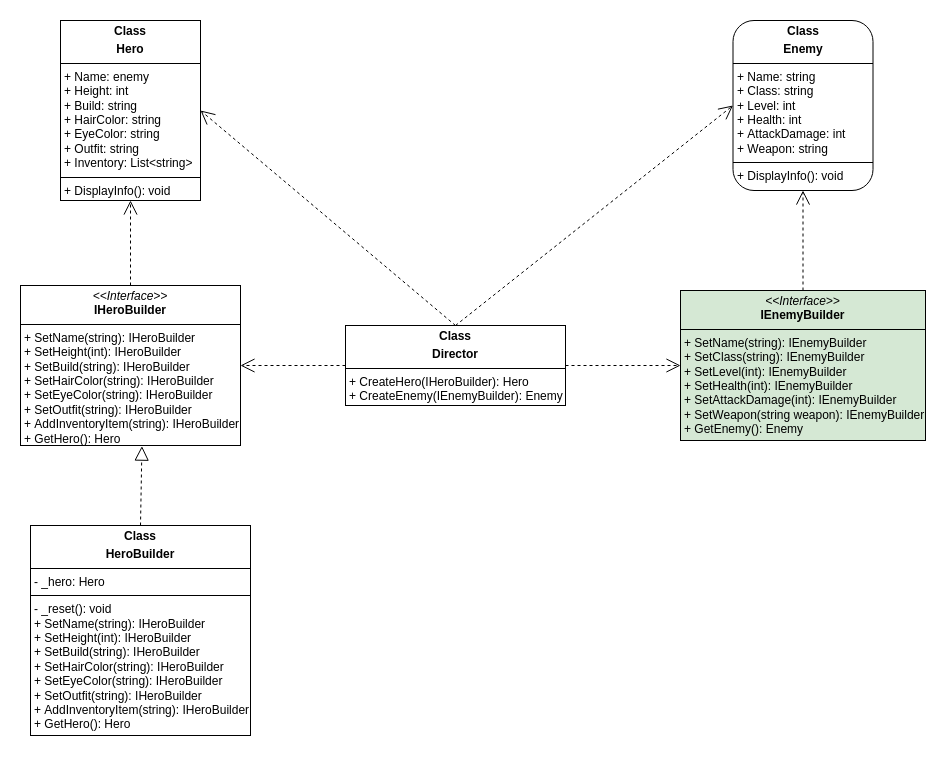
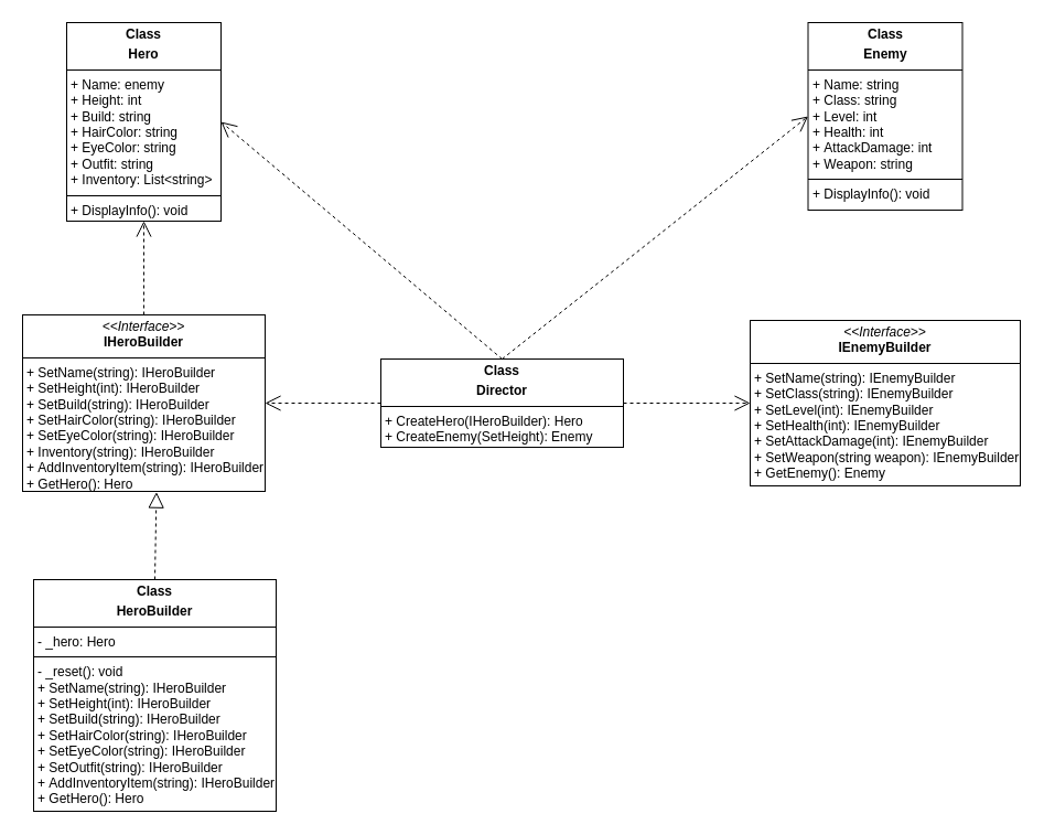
- <mxCell id="6" value="&lt;p style=&quot;margin:0px;margin-top:4px;text-align:center;&quot;&gt;&lt;b&gt;Class&lt;/b&gt;&lt;/p&gt;&lt;p style=&quot;margin:0px;margin-top:4px;text-align:center;&quot;&gt;&lt;b&gt;Enemy&lt;/b&gt;&lt;br&gt;&lt;/p&gt;&lt;hr size=&quot;1&quot; style=&quot;border-style:solid;&quot;&gt;&lt;p style=&quot;margin:0px;margin-left:4px;&quot;&gt;+&amp;nbsp;Name:&amp;nbsp;string&lt;/p&gt;&lt;p style=&quot;margin:0px;margin-left:4px;&quot;&gt;+&amp;nbsp;Class:&amp;nbsp;string&lt;/p&gt;&lt;p style=&quot;margin:0px;margin-left:4px;&quot;&gt;+&amp;nbsp;Level:&amp;nbsp;int&lt;/p&gt;&lt;p style=&quot;margin:0px;margin-left:4px;&quot;&gt;+&amp;nbsp;Health:&amp;nbsp;int&lt;/p&gt;&lt;p style=&quot;margin:0px;margin-left:4px;&quot;&gt;+&amp;nbsp;AttackDamage:&amp;nbsp;int&lt;/p&gt;&lt;p style=&quot;margin:0px;margin-left:4px;&quot;&gt;+&amp;nbsp;Weapon:&amp;nbsp;string&lt;/p&gt;&lt;hr size=&quot;1&quot; style=&quot;border-style:solid;&quot;&gt;&lt;p style=&quot;margin:0px;margin-left:4px;&quot;&gt;+&amp;nbsp;DisplayInfo(): void&lt;/p&gt;" style="verticalAlign=top;align=left;overflow=fill;html=1;whiteSpace=wrap;rounded=1;" vertex="1" parent="1"><mxGeometry x="732.5" y="20" width="140" height="170" as="geometry" /></mxCell>
+ <mxCell id="6" value="&lt;p style=&quot;margin:0px;margin-top:4px;text-align:center;&quot;&gt;&lt;b&gt;Class&lt;/b&gt;&lt;/p&gt;&lt;p style=&quot;margin:0px;margin-top:4px;text-align:center;&quot;&gt;&lt;b&gt;Enemy&lt;/b&gt;&lt;br&gt;&lt;/p&gt;&lt;hr size=&quot;1&quot; style=&quot;border-style:solid;&quot;&gt;&lt;p style=&quot;margin:0px;margin-left:4px;&quot;&gt;+&amp;nbsp;Name:&amp;nbsp;string&lt;/p&gt;&lt;p style=&quot;margin:0px;margin-left:4px;&quot;&gt;+&amp;nbsp;Class:&amp;nbsp;string&lt;/p&gt;&lt;p style=&quot;margin:0px;margin-left:4px;&quot;&gt;+&amp;nbsp;Level:&amp;nbsp;int&lt;/p&gt;&lt;p style=&quot;margin:0px;margin-left:4px;&quot;&gt;+&amp;nbsp;Health:&amp;nbsp;int&lt;/p&gt;&lt;p style=&quot;margin:0px;margin-left:4px;&quot;&gt;+&amp;nbsp;AttackDamage:&amp;nbsp;int&lt;/p&gt;&lt;p style=&quot;margin:0px;margin-left:4px;&quot;&gt;+&amp;nbsp;Weapon:&amp;nbsp;string&lt;/p&gt;&lt;hr size=&quot;1&quot; style=&quot;border-style:solid;&quot;&gt;&lt;p style=&quot;margin:0px;margin-left:4px;&quot;&gt;+&amp;nbsp;DisplayInfo(): void&lt;/p&gt;" style="verticalAlign=top;align=left;overflow=fill;html=1;whiteSpace=wrap;" vertex="1" parent="1"><mxGeometry x="732.5" y="20" width="140" height="170" as="geometry" /></mxCell>
- <mxCell id="10" value="" style="endArrow=open;endSize=12;dashed=1;html=1;rounded=0;entryX=0.5;entryY=1;entryDx=0;entryDy=0;exitX=0.5;exitY=0;exitDx=0;exitDy=0;" edge="1" parent="1" source="2" target="6"><mxGeometry width="160" relative="1" as="geometry"><mxPoint x="440" y="185" as="sourcePoint" /><mxPoint x="600" y="185" as="targetPoint" /></mxGeometry></mxCell>
- <mxCell id="7" value="&lt;p style=&quot;margin:0px;margin-top:4px;text-align:center;&quot;&gt;&lt;b&gt;Class&lt;/b&gt;&lt;/p&gt;&lt;p style=&quot;margin:0px;margin-top:4px;text-align:center;&quot;&gt;&lt;b&gt;Director&lt;/b&gt;&lt;/p&gt;&lt;hr size=&quot;1&quot; style=&quot;border-style:solid;&quot;&gt;&lt;p style=&quot;margin:0px;margin-left:4px;&quot;&gt;+&amp;nbsp;CreateHero(IHeroBuilder):&amp;nbsp;Hero&lt;/p&gt;&lt;p style=&quot;margin:0px;margin-left:4px;&quot;&gt;+&amp;nbsp;CreateEnemy(IEnemyBuilder):&amp;nbsp;Enemy&lt;/p&gt;" style="verticalAlign=top;align=left;overflow=fill;html=1;whiteSpace=wrap;" vertex="1" parent="1"><mxGeometry x="345" y="325" width="220" height="80" as="geometry" /></mxCell>
+ <mxCell id="7" value="&lt;p style=&quot;margin:0px;margin-top:4px;text-align:center;&quot;&gt;&lt;b&gt;Class&lt;/b&gt;&lt;/p&gt;&lt;p style=&quot;margin:0px;margin-top:4px;text-align:center;&quot;&gt;&lt;b&gt;Director&lt;/b&gt;&lt;/p&gt;&lt;hr size=&quot;1&quot; style=&quot;border-style:solid;&quot;&gt;&lt;p style=&quot;margin:0px;margin-left:4px;&quot;&gt;+&amp;nbsp;CreateHero(IHeroBuilder):&amp;nbsp;Hero&lt;/p&gt;&lt;p style=&quot;margin:0px;margin-left:4px;&quot;&gt;+&amp;nbsp;CreateEnemy(SetHeight):&amp;nbsp;Enemy&lt;/p&gt;" style="verticalAlign=top;align=left;overflow=fill;html=1;whiteSpace=wrap;" vertex="1" parent="1"><mxGeometry x="345" y="325" width="220" height="80" as="geometry" /></mxCell>
- <mxCell id="2" value="&lt;p style=&quot;margin:0px;margin-top:4px;text-align:center;&quot;&gt;&lt;i&gt;&amp;lt;&amp;lt;Interface&amp;gt;&amp;gt;&lt;/i&gt;&lt;br&gt;&lt;b&gt;IEnemyBuilder&lt;/b&gt;&lt;/p&gt;&lt;hr size=&quot;1&quot; style=&quot;border-style:solid;&quot;&gt;&lt;p style=&quot;margin:0px;margin-left:4px;&quot;&gt;+&lt;span style=&quot;background-color: initial;&quot;&gt;&amp;nbsp;SetName(string):&amp;nbsp;&lt;/span&gt;&lt;span style=&quot;background-color: initial;&quot;&gt;IEnemyBuilder&lt;/span&gt;&lt;/p&gt;&lt;p style=&quot;margin:0px;margin-left:4px;&quot;&gt;&lt;span style=&quot;background-color: initial;&quot;&gt;+&amp;nbsp;&lt;/span&gt;&lt;span style=&quot;background-color: initial;&quot;&gt;SetClass(string):&amp;nbsp;&lt;/span&gt;&lt;span style=&quot;background-color: initial;&quot;&gt;IEnemyBuilder&lt;/span&gt;&lt;/p&gt;&lt;p style=&quot;margin:0px;margin-left:4px;&quot;&gt;&lt;span style=&quot;background-color: initial;&quot;&gt;+&amp;nbsp;&lt;/span&gt;&lt;span style=&quot;background-color: initial;&quot;&gt;SetLevel(int):&amp;nbsp;&lt;/span&gt;&lt;span style=&quot;background-color: initial;&quot;&gt;IEnemyBuilder&lt;/span&gt;&lt;/p&gt;&lt;p style=&quot;margin:0px;margin-left:4px;&quot;&gt;&lt;span style=&quot;background-color: initial;&quot;&gt;+&amp;nbsp;&lt;/span&gt;&lt;span style=&quot;background-color: initial;&quot;&gt;SetHealth(int):&amp;nbsp;&lt;/span&gt;&lt;span style=&quot;background-color: initial;&quot;&gt;IEnemyBuilder&lt;/span&gt;&lt;/p&gt;&lt;p style=&quot;margin:0px;margin-left:4px;&quot;&gt;&lt;span style=&quot;background-color: initial;&quot;&gt;+&amp;nbsp;&lt;/span&gt;&lt;span style=&quot;background-color: initial;&quot;&gt;SetAttackDamage(int):&amp;nbsp;&lt;/span&gt;&lt;span style=&quot;background-color: initial;&quot;&gt;IEnemyBuilder&lt;/span&gt;&lt;/p&gt;&lt;p style=&quot;margin:0px;margin-left:4px;&quot;&gt;&lt;span style=&quot;background-color: initial;&quot;&gt;+&amp;nbsp;&lt;/span&gt;&lt;span style=&quot;background-color: initial;&quot;&gt;SetWeapon(string weapon):&amp;nbsp;&lt;/span&gt;&lt;span style=&quot;background-color: initial;&quot;&gt;IEnemyBuilder&lt;/span&gt;&lt;/p&gt;&lt;p style=&quot;margin:0px;margin-left:4px;&quot;&gt;&lt;span style=&quot;background-color: initial;&quot;&gt;+&amp;nbsp;&lt;/span&gt;&lt;span style=&quot;background-color: initial;&quot;&gt;GetEnemy():&amp;nbsp;&lt;/span&gt;&lt;span style=&quot;background-color: initial;&quot;&gt;Enemy&lt;/span&gt;&lt;/p&gt;" style="verticalAlign=top;align=left;overflow=fill;html=1;whiteSpace=wrap;fillColor=#d5e8d4;" vertex="1" parent="1"><mxGeometry x="680" y="290" width="245" height="150" as="geometry" /></mxCell>
+ <mxCell id="2" value="&lt;p style=&quot;margin:0px;margin-top:4px;text-align:center;&quot;&gt;&lt;i&gt;&amp;lt;&amp;lt;Interface&amp;gt;&amp;gt;&lt;/i&gt;&lt;br&gt;&lt;b&gt;IEnemyBuilder&lt;/b&gt;&lt;/p&gt;&lt;hr size=&quot;1&quot; style=&quot;border-style:solid;&quot;&gt;&lt;p style=&quot;margin:0px;margin-left:4px;&quot;&gt;+&lt;span style=&quot;background-color: initial;&quot;&gt;&amp;nbsp;SetName(string):&amp;nbsp;&lt;/span&gt;&lt;span style=&quot;background-color: initial;&quot;&gt;IEnemyBuilder&lt;/span&gt;&lt;/p&gt;&lt;p style=&quot;margin:0px;margin-left:4px;&quot;&gt;&lt;span style=&quot;background-color: initial;&quot;&gt;+&amp;nbsp;&lt;/span&gt;&lt;span style=&quot;background-color: initial;&quot;&gt;SetClass(string):&amp;nbsp;&lt;/span&gt;&lt;span style=&quot;background-color: initial;&quot;&gt;IEnemyBuilder&lt;/span&gt;&lt;/p&gt;&lt;p style=&quot;margin:0px;margin-left:4px;&quot;&gt;&lt;span style=&quot;background-color: initial;&quot;&gt;+&amp;nbsp;&lt;/span&gt;&lt;span style=&quot;background-color: initial;&quot;&gt;SetLevel(int):&amp;nbsp;&lt;/span&gt;&lt;span style=&quot;background-color: initial;&quot;&gt;IEnemyBuilder&lt;/span&gt;&lt;/p&gt;&lt;p style=&quot;margin:0px;margin-left:4px;&quot;&gt;&lt;span style=&quot;background-color: initial;&quot;&gt;+&amp;nbsp;&lt;/span&gt;&lt;span style=&quot;background-color: initial;&quot;&gt;SetHealth(int):&amp;nbsp;&lt;/span&gt;&lt;span style=&quot;background-color: initial;&quot;&gt;IEnemyBuilder&lt;/span&gt;&lt;/p&gt;&lt;p style=&quot;margin:0px;margin-left:4px;&quot;&gt;&lt;span style=&quot;background-color: initial;&quot;&gt;+&amp;nbsp;&lt;/span&gt;&lt;span style=&quot;background-color: initial;&quot;&gt;SetAttackDamage(int):&amp;nbsp;&lt;/span&gt;&lt;span style=&quot;background-color: initial;&quot;&gt;IEnemyBuilder&lt;/span&gt;&lt;/p&gt;&lt;p style=&quot;margin:0px;margin-left:4px;&quot;&gt;&lt;span style=&quot;background-color: initial;&quot;&gt;+&amp;nbsp;&lt;/span&gt;&lt;span style=&quot;background-color: initial;&quot;&gt;SetWeapon(string weapon):&amp;nbsp;&lt;/span&gt;&lt;span style=&quot;background-color: initial;&quot;&gt;IEnemyBuilder&lt;/span&gt;&lt;/p&gt;&lt;p style=&quot;margin:0px;margin-left:4px;&quot;&gt;&lt;span style=&quot;background-color: initial;&quot;&gt;+&amp;nbsp;&lt;/span&gt;&lt;span style=&quot;background-color: initial;&quot;&gt;GetEnemy():&amp;nbsp;&lt;/span&gt;&lt;span style=&quot;background-color: initial;&quot;&gt;Enemy&lt;/span&gt;&lt;/p&gt;" style="verticalAlign=top;align=left;overflow=fill;html=1;whiteSpace=wrap;" vertex="1" parent="1"><mxGeometry x="680" y="290" width="245" height="150" as="geometry" /></mxCell>
- <mxCell id="3" value="&lt;p style=&quot;margin:0px;margin-top:4px;text-align:center;&quot;&gt;&lt;i&gt;&amp;lt;&amp;lt;Interface&amp;gt;&amp;gt;&lt;/i&gt;&lt;br&gt;&lt;b&gt;IHeroBuilder&lt;/b&gt;&lt;/p&gt;&lt;hr size=&quot;1&quot; style=&quot;border-style:solid;&quot;&gt;&lt;p style=&quot;margin:0px;margin-left:4px;&quot;&gt;+&amp;nbsp;&lt;span style=&quot;background-color: initial;&quot;&gt;SetName(string):&amp;nbsp;&lt;/span&gt;&lt;span style=&quot;background-color: initial;&quot;&gt;IHeroBuilder&lt;/span&gt;&lt;/p&gt;&lt;p style=&quot;margin:0px;margin-left:4px;&quot;&gt;&lt;span style=&quot;background-color: initial;&quot;&gt;+&amp;nbsp;&lt;/span&gt;&lt;span style=&quot;background-color: initial;&quot;&gt;SetHeight(int):&amp;nbsp;&lt;/span&gt;&lt;span style=&quot;background-color: initial;&quot;&gt;IHeroBuilder&lt;/span&gt;&lt;/p&gt;&lt;p style=&quot;margin:0px;margin-left:4px;&quot;&gt;&lt;span style=&quot;background-color: initial;&quot;&gt;+&amp;nbsp;&lt;/span&gt;&lt;span style=&quot;background-color: initial;&quot;&gt;SetBuild(string):&amp;nbsp;&lt;/span&gt;&lt;span style=&quot;background-color: initial;&quot;&gt;IHeroBuilder&lt;/span&gt;&lt;/p&gt;&lt;p style=&quot;margin:0px;margin-left:4px;&quot;&gt;&lt;span style=&quot;background-color: initial;&quot;&gt;+&amp;nbsp;&lt;/span&gt;&lt;span style=&quot;background-color: initial;&quot;&gt;SetHairColor(string):&amp;nbsp;&lt;/span&gt;&lt;span style=&quot;background-color: initial;&quot;&gt;IHeroBuilder&lt;/span&gt;&lt;/p&gt;&lt;p style=&quot;margin:0px;margin-left:4px;&quot;&gt;&lt;span style=&quot;background-color: initial;&quot;&gt;+&amp;nbsp;&lt;/span&gt;&lt;span style=&quot;background-color: initial;&quot;&gt;SetEyeColor(string):&amp;nbsp;&lt;/span&gt;&lt;span style=&quot;background-color: initial;&quot;&gt;IHeroBuilder&lt;/span&gt;&lt;/p&gt;&lt;p style=&quot;margin:0px;margin-left:4px;&quot;&gt;&lt;span style=&quot;background-color: initial;&quot;&gt;+&amp;nbsp;&lt;/span&gt;&lt;span style=&quot;background-color: initial;&quot;&gt;SetOutfit(string):&amp;nbsp;&lt;/span&gt;&lt;span style=&quot;background-color: initial;&quot;&gt;IHeroBuilder&lt;/span&gt;&lt;/p&gt;&lt;p style=&quot;margin:0px;margin-left:4px;&quot;&gt;&lt;span style=&quot;background-color: initial;&quot;&gt;+&amp;nbsp;&lt;/span&gt;&lt;span style=&quot;background-color: initial;&quot;&gt;AddInventoryItem(string):&amp;nbsp;&lt;/span&gt;&lt;span style=&quot;background-color: initial;&quot;&gt;IHeroBuilder&lt;/span&gt;&lt;/p&gt;&lt;p style=&quot;margin:0px;margin-left:4px;&quot;&gt;&lt;span style=&quot;background-color: initial;&quot;&gt;+&amp;nbsp;&lt;/span&gt;&lt;span style=&quot;background-color: initial;&quot;&gt;GetHero():&amp;nbsp;&lt;/span&gt;&lt;span style=&quot;background-color: initial;&quot;&gt;Hero&lt;/span&gt;&lt;/p&gt;" style="verticalAlign=top;align=left;overflow=fill;html=1;whiteSpace=wrap;" vertex="1" parent="1"><mxGeometry x="20" y="285" width="220" height="160" as="geometry" /></mxCell>
+ <mxCell id="3" value="&lt;p style=&quot;margin:0px;margin-top:4px;text-align:center;&quot;&gt;&lt;i&gt;&amp;lt;&amp;lt;Interface&amp;gt;&amp;gt;&lt;/i&gt;&lt;br&gt;&lt;b&gt;IHeroBuilder&lt;/b&gt;&lt;/p&gt;&lt;hr size=&quot;1&quot; style=&quot;border-style:solid;&quot;&gt;&lt;p style=&quot;margin:0px;margin-left:4px;&quot;&gt;+&amp;nbsp;&lt;span style=&quot;background-color: initial;&quot;&gt;SetName(string):&amp;nbsp;&lt;/span&gt;&lt;span style=&quot;background-color: initial;&quot;&gt;IHeroBuilder&lt;/span&gt;&lt;/p&gt;&lt;p style=&quot;margin:0px;margin-left:4px;&quot;&gt;&lt;span style=&quot;background-color: initial;&quot;&gt;+&amp;nbsp;&lt;/span&gt;&lt;span style=&quot;background-color: initial;&quot;&gt;SetHeight(int):&amp;nbsp;&lt;/span&gt;&lt;span style=&quot;background-color: initial;&quot;&gt;IHeroBuilder&lt;/span&gt;&lt;/p&gt;&lt;p style=&quot;margin:0px;margin-left:4px;&quot;&gt;&lt;span style=&quot;background-color: initial;&quot;&gt;+&amp;nbsp;&lt;/span&gt;&lt;span style=&quot;background-color: initial;&quot;&gt;SetBuild(string):&amp;nbsp;&lt;/span&gt;&lt;span style=&quot;background-color: initial;&quot;&gt;IHeroBuilder&lt;/span&gt;&lt;/p&gt;&lt;p style=&quot;margin:0px;margin-left:4px;&quot;&gt;&lt;span style=&quot;background-color: initial;&quot;&gt;+&amp;nbsp;&lt;/span&gt;&lt;span style=&quot;background-color: initial;&quot;&gt;SetHairColor(string):&amp;nbsp;&lt;/span&gt;&lt;span style=&quot;background-color: initial;&quot;&gt;IHeroBuilder&lt;/span&gt;&lt;/p&gt;&lt;p style=&quot;margin:0px;margin-left:4px;&quot;&gt;&lt;span style=&quot;background-color: initial;&quot;&gt;+&amp;nbsp;&lt;/span&gt;&lt;span style=&quot;background-color: initial;&quot;&gt;SetEyeColor(string):&amp;nbsp;&lt;/span&gt;&lt;span style=&quot;background-color: initial;&quot;&gt;IHeroBuilder&lt;/span&gt;&lt;/p&gt;&lt;p style=&quot;margin:0px;margin-left:4px;&quot;&gt;&lt;span style=&quot;background-color: initial;&quot;&gt;+&amp;nbsp;&lt;/span&gt;&lt;span style=&quot;background-color: initial;&quot;&gt;Inventory(string):&amp;nbsp;&lt;/span&gt;&lt;span style=&quot;background-color: initial;&quot;&gt;IHeroBuilder&lt;/span&gt;&lt;/p&gt;&lt;p style=&quot;margin:0px;margin-left:4px;&quot;&gt;&lt;span style=&quot;background-color: initial;&quot;&gt;+&amp;nbsp;&lt;/span&gt;&lt;span style=&quot;background-color: initial;&quot;&gt;AddInventoryItem(string):&amp;nbsp;&lt;/span&gt;&lt;span style=&quot;background-color: initial;&quot;&gt;IHeroBuilder&lt;/span&gt;&lt;/p&gt;&lt;p style=&quot;margin:0px;margin-left:4px;&quot;&gt;&lt;span style=&quot;background-color: initial;&quot;&gt;+&amp;nbsp;&lt;/span&gt;&lt;span style=&quot;background-color: initial;&quot;&gt;GetHero():&amp;nbsp;&lt;/span&gt;&lt;span style=&quot;background-color: initial;&quot;&gt;Hero&lt;/span&gt;&lt;/p&gt;" style="verticalAlign=top;align=left;overflow=fill;html=1;whiteSpace=wrap;" vertex="1" parent="1"><mxGeometry x="20" y="285" width="220" height="160" as="geometry" /></mxCell>
